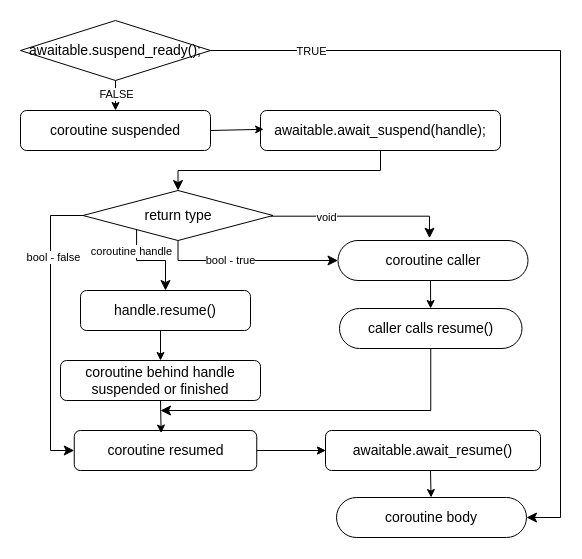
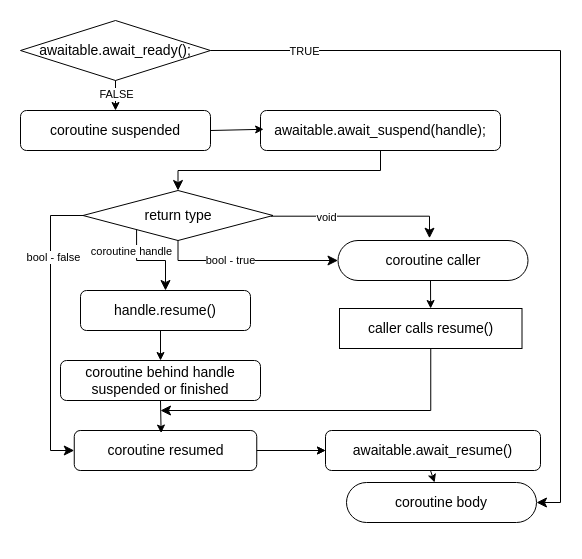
- <mxCell id="2" value="awaitable.suspend_ready();" style="rhombus;whiteSpace=wrap;html=1;fontSize=14;" vertex="1" parent="1"><mxGeometry x="20" y="20" width="190" height="60" as="geometry" /></mxCell>
+ <mxCell id="2" value="awaitable.await_ready();" style="rhombus;whiteSpace=wrap;html=1;fontSize=14;" vertex="1" parent="1"><mxGeometry x="20" y="20" width="190" height="60" as="geometry" /></mxCell>
- <mxCell id="11" value="caller calls resume()" style="rounded=1;whiteSpace=wrap;html=1;arcSize=50;fontSize=14;" vertex="1" parent="1"><mxGeometry x="339" y="308" width="182.5" height="40" as="geometry" /></mxCell>
+ <mxCell id="11" value="caller calls resume()" style="whiteSpace=wrap;html=1;arcSize=50;fontSize=14;rounded=0;" vertex="1" parent="1"><mxGeometry x="339" y="308" width="182.5" height="40" as="geometry" /></mxCell>
- <mxCell id="12" value="coroutine body" style="rounded=1;whiteSpace=wrap;html=1;arcSize=50;fontSize=14;" vertex="1" parent="1"><mxGeometry x="336" y="497" width="190" height="40" as="geometry" /></mxCell>
+ <mxCell id="12" value="coroutine body" style="rounded=1;whiteSpace=wrap;html=1;arcSize=50;fontSize=14;" vertex="1" parent="1"><mxGeometry x="346" y="482" width="190" height="40" as="geometry" /></mxCell>
